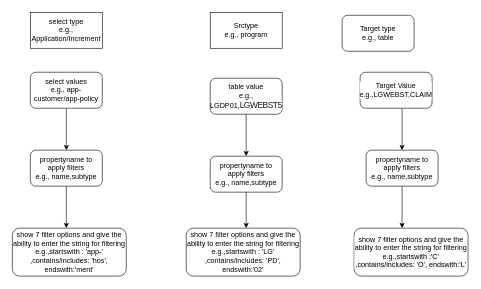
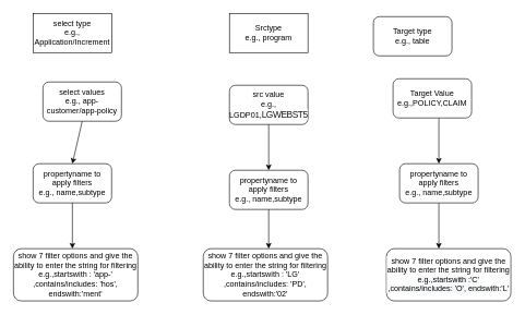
- <mxCell id="2" value="select values&lt;br&gt;e.g., app-customer/app-policy" style="rounded=1;whiteSpace=wrap;html=1;fillColor=default;strokeColor=default;fontColor=default;" vertex="1" parent="1"><mxGeometry x="50" y="120" width="120" height="60" as="geometry" /></mxCell>
+ <mxCell id="2" value="select values&lt;br&gt;e.g., app-customer/app-policy" style="rounded=1;whiteSpace=wrap;html=1;fillColor=default;strokeColor=default;fontColor=default;" vertex="1" parent="1"><mxGeometry x="65" y="125" width="120" height="60" as="geometry" /></mxCell>
- <mxCell id="15" value="Target Value&lt;br&gt;e.g.,LGWEBST,CLAIM" style="rounded=1;whiteSpace=wrap;html=1;fillColor=default;strokeColor=default;fontColor=default;labelBackgroundColor=default;" vertex="1" parent="1"><mxGeometry x="600" y="120" width="120" height="60" as="geometry" /></mxCell>
+ <mxCell id="15" value="Target Value&lt;br&gt;e.g.,POLICY,CLAIM" style="rounded=1;whiteSpace=wrap;html=1;fillColor=default;strokeColor=default;fontColor=default;labelBackgroundColor=default;" vertex="1" parent="1"><mxGeometry x="600" y="120" width="120" height="60" as="geometry" /></mxCell>
- <mxCell id="7" value="table value&lt;br&gt;e.g., LGDP01,&lt;span style=&quot;color: rgb(22 , 22 , 22) ; font-family: &amp;#34;ibm plex sans regular&amp;#34; , sans-serif ; font-size: 14px ; letter-spacing: -0.75px ; background-color: rgb(255 , 255 , 255)&quot;&gt;LGWEBST5&lt;/span&gt;" style="rounded=1;whiteSpace=wrap;html=1;fillColor=default;strokeColor=default;fontColor=default;" vertex="1" parent="1"><mxGeometry x="350" y="130" width="120" height="60" as="geometry" /></mxCell>
+ <mxCell id="7" value="src value&lt;br&gt;e.g., LGDP01,&lt;span style=&quot;color: rgb(22 , 22 , 22) ; font-family: &amp;#34;ibm plex sans regular&amp;#34; , sans-serif ; font-size: 14px ; letter-spacing: -0.75px ; background-color: rgb(255 , 255 , 255)&quot;&gt;LGWEBST5&lt;/span&gt;" style="rounded=1;whiteSpace=wrap;html=1;fillColor=default;strokeColor=default;fontColor=default;" vertex="1" parent="1"><mxGeometry x="350" y="130" width="120" height="60" as="geometry" /></mxCell>
